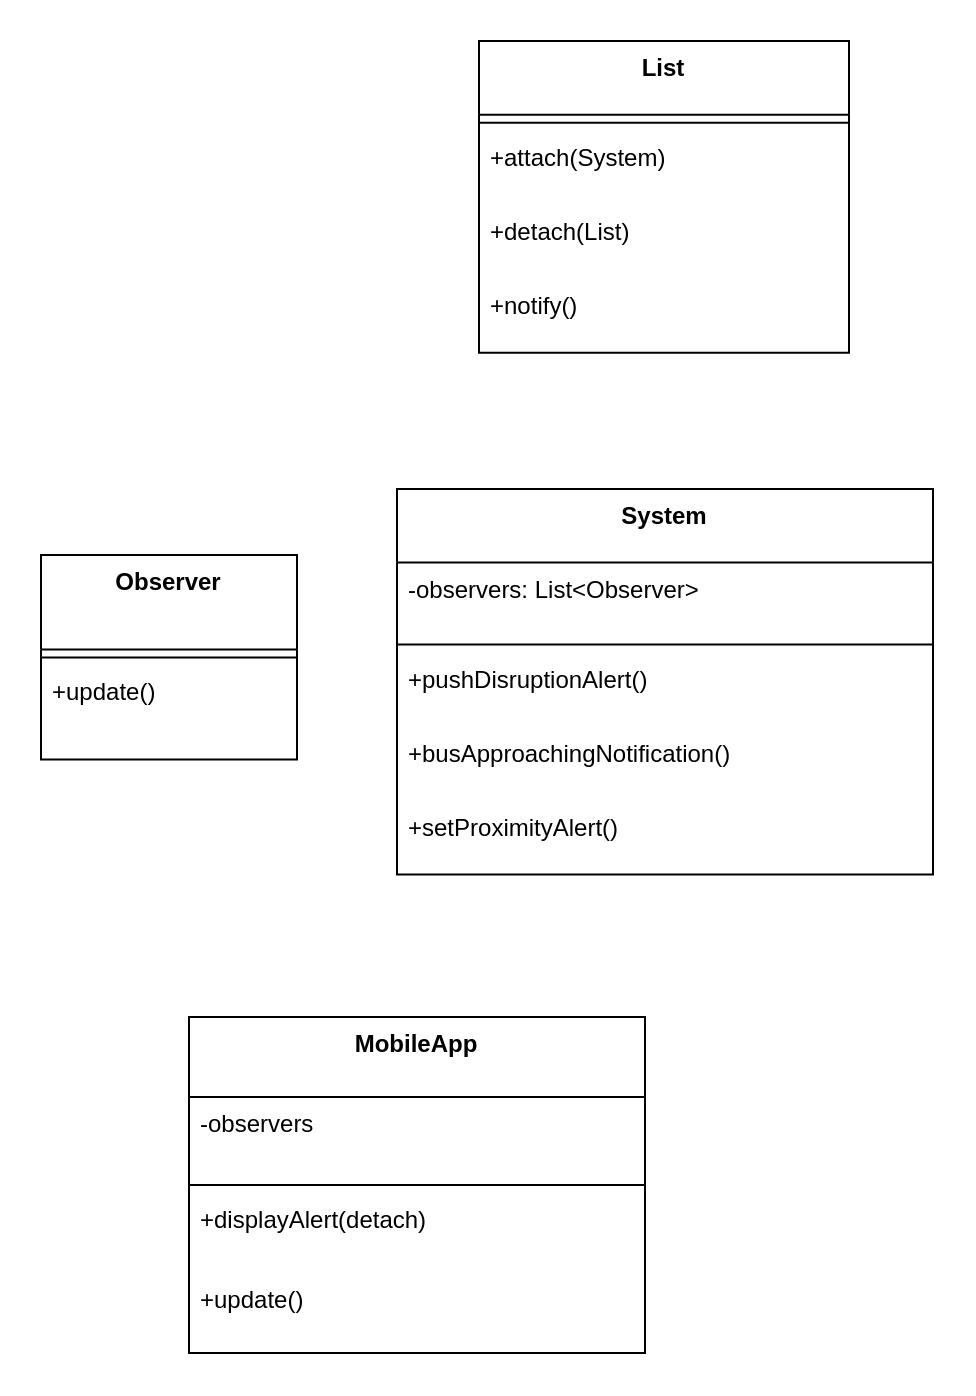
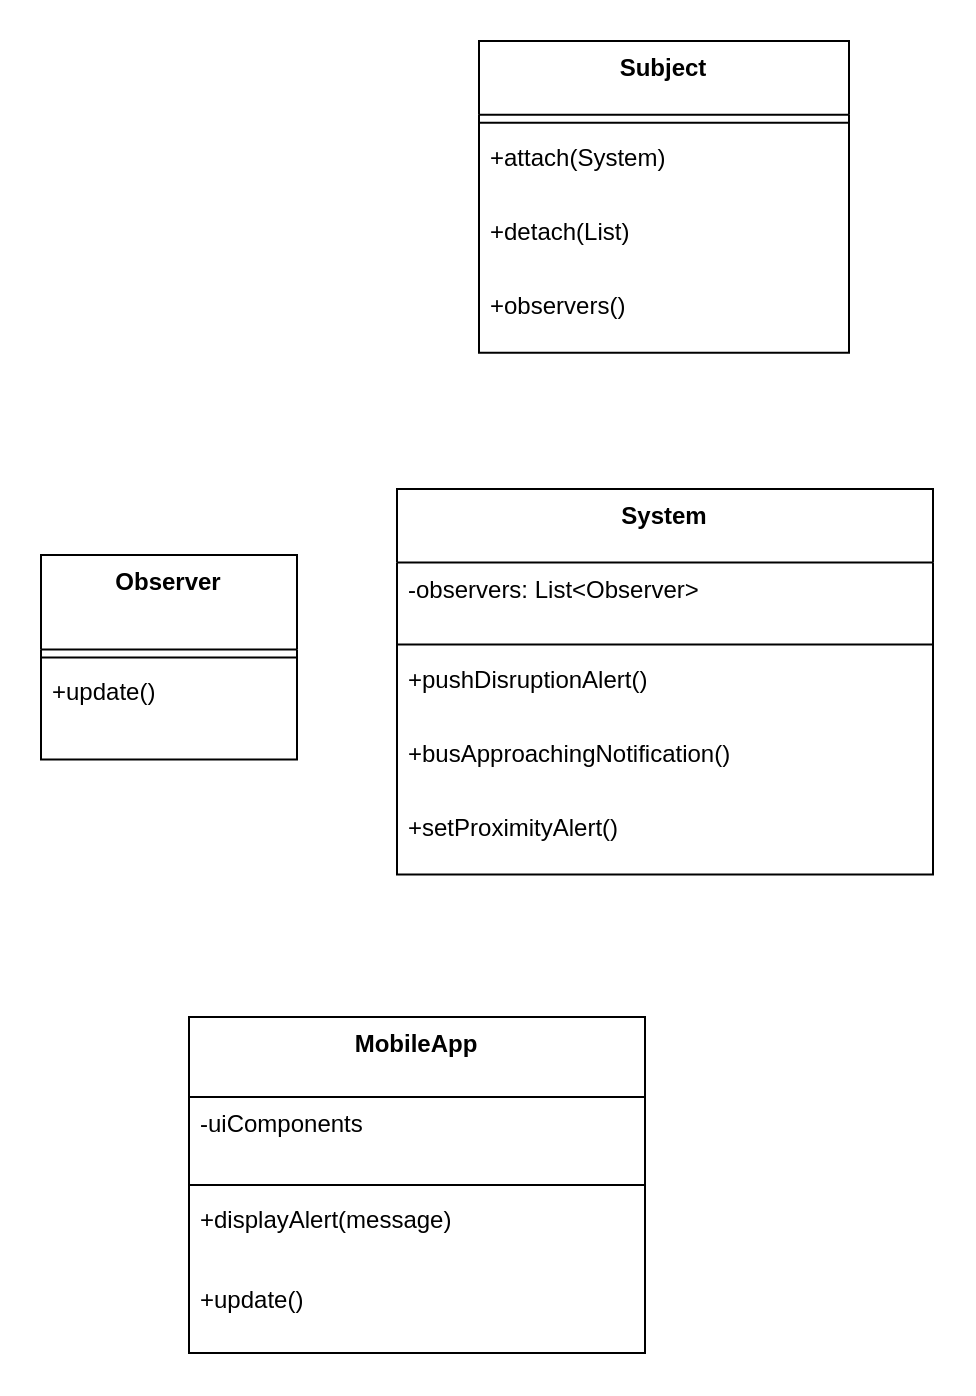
- <mxCell id="2" value="List" style="swimlane;fontStyle=1;align=center;verticalAlign=top;childLayout=stackLayout;horizontal=1;startSize=36.889;horizontalStack=0;resizeParent=1;resizeParentMax=0;resizeLast=0;collapsible=0;marginBottom=0;" vertex="1" parent="1"><mxGeometry x="239" y="20" width="185" height="155.889" as="geometry" /></mxCell>
+ <mxCell id="2" value="Subject" style="swimlane;fontStyle=1;align=center;verticalAlign=top;childLayout=stackLayout;horizontal=1;startSize=36.889;horizontalStack=0;resizeParent=1;resizeParentMax=0;resizeLast=0;collapsible=0;marginBottom=0;" vertex="1" parent="1"><mxGeometry x="239" y="20" width="185" height="155.889" as="geometry" /></mxCell>
- <mxCell id="6" value="+notify()" style="text;strokeColor=none;fillColor=none;align=left;verticalAlign=top;spacingLeft=4;spacingRight=4;overflow=hidden;rotatable=0;points=[[0,0.5],[1,0.5]];portConstraint=eastwest;" vertex="1" parent="2"><mxGeometry y="118.889" width="185" height="37" as="geometry" /></mxCell>
+ <mxCell id="6" value="+observers()" style="text;strokeColor=none;fillColor=none;align=left;verticalAlign=top;spacingLeft=4;spacingRight=4;overflow=hidden;rotatable=0;points=[[0,0.5],[1,0.5]];portConstraint=eastwest;" vertex="1" parent="2"><mxGeometry y="118.889" width="185" height="37" as="geometry" /></mxCell>
- <mxCell id="17" value="-observers" style="text;strokeColor=none;fillColor=none;align=left;verticalAlign=top;spacingLeft=4;spacingRight=4;overflow=hidden;rotatable=0;points=[[0,0.5],[1,0.5]];portConstraint=eastwest;" vertex="1" parent="16"><mxGeometry y="40" width="228" height="40" as="geometry" /></mxCell>
+ <mxCell id="17" value="-uiComponents" style="text;strokeColor=none;fillColor=none;align=left;verticalAlign=top;spacingLeft=4;spacingRight=4;overflow=hidden;rotatable=0;points=[[0,0.5],[1,0.5]];portConstraint=eastwest;" vertex="1" parent="16"><mxGeometry y="40" width="228" height="40" as="geometry" /></mxCell>
- <mxCell id="19" value="+displayAlert(detach)" style="text;strokeColor=none;fillColor=none;align=left;verticalAlign=top;spacingLeft=4;spacingRight=4;overflow=hidden;rotatable=0;points=[[0,0.5],[1,0.5]];portConstraint=eastwest;" vertex="1" parent="16"><mxGeometry y="88" width="228" height="40" as="geometry" /></mxCell>
+ <mxCell id="19" value="+displayAlert(message)" style="text;strokeColor=none;fillColor=none;align=left;verticalAlign=top;spacingLeft=4;spacingRight=4;overflow=hidden;rotatable=0;points=[[0,0.5],[1,0.5]];portConstraint=eastwest;" vertex="1" parent="16"><mxGeometry y="88" width="228" height="40" as="geometry" /></mxCell>
